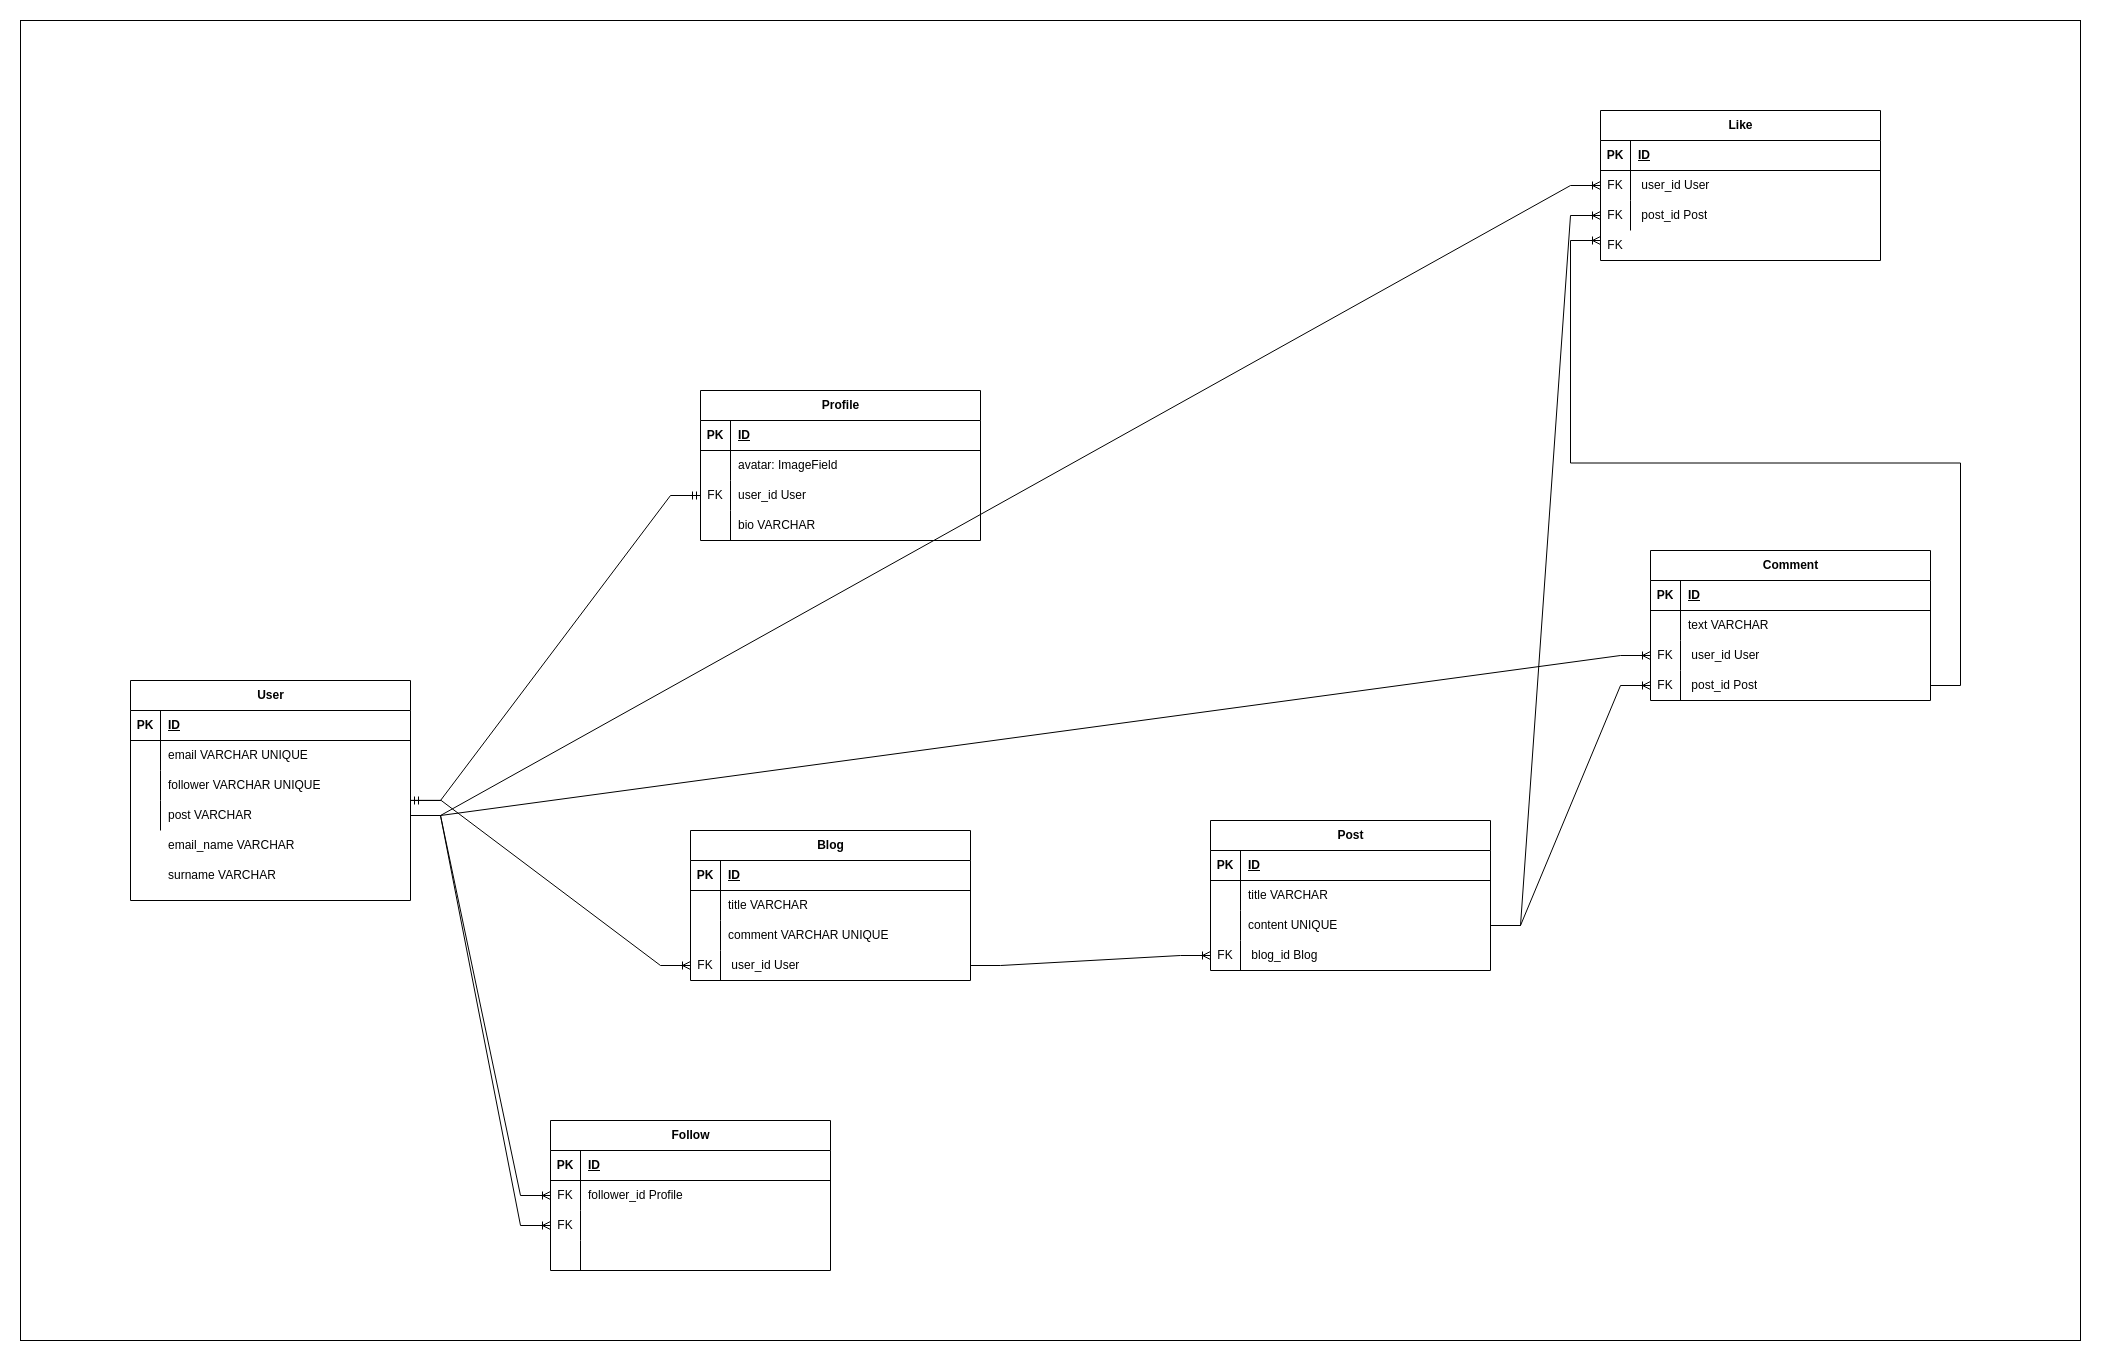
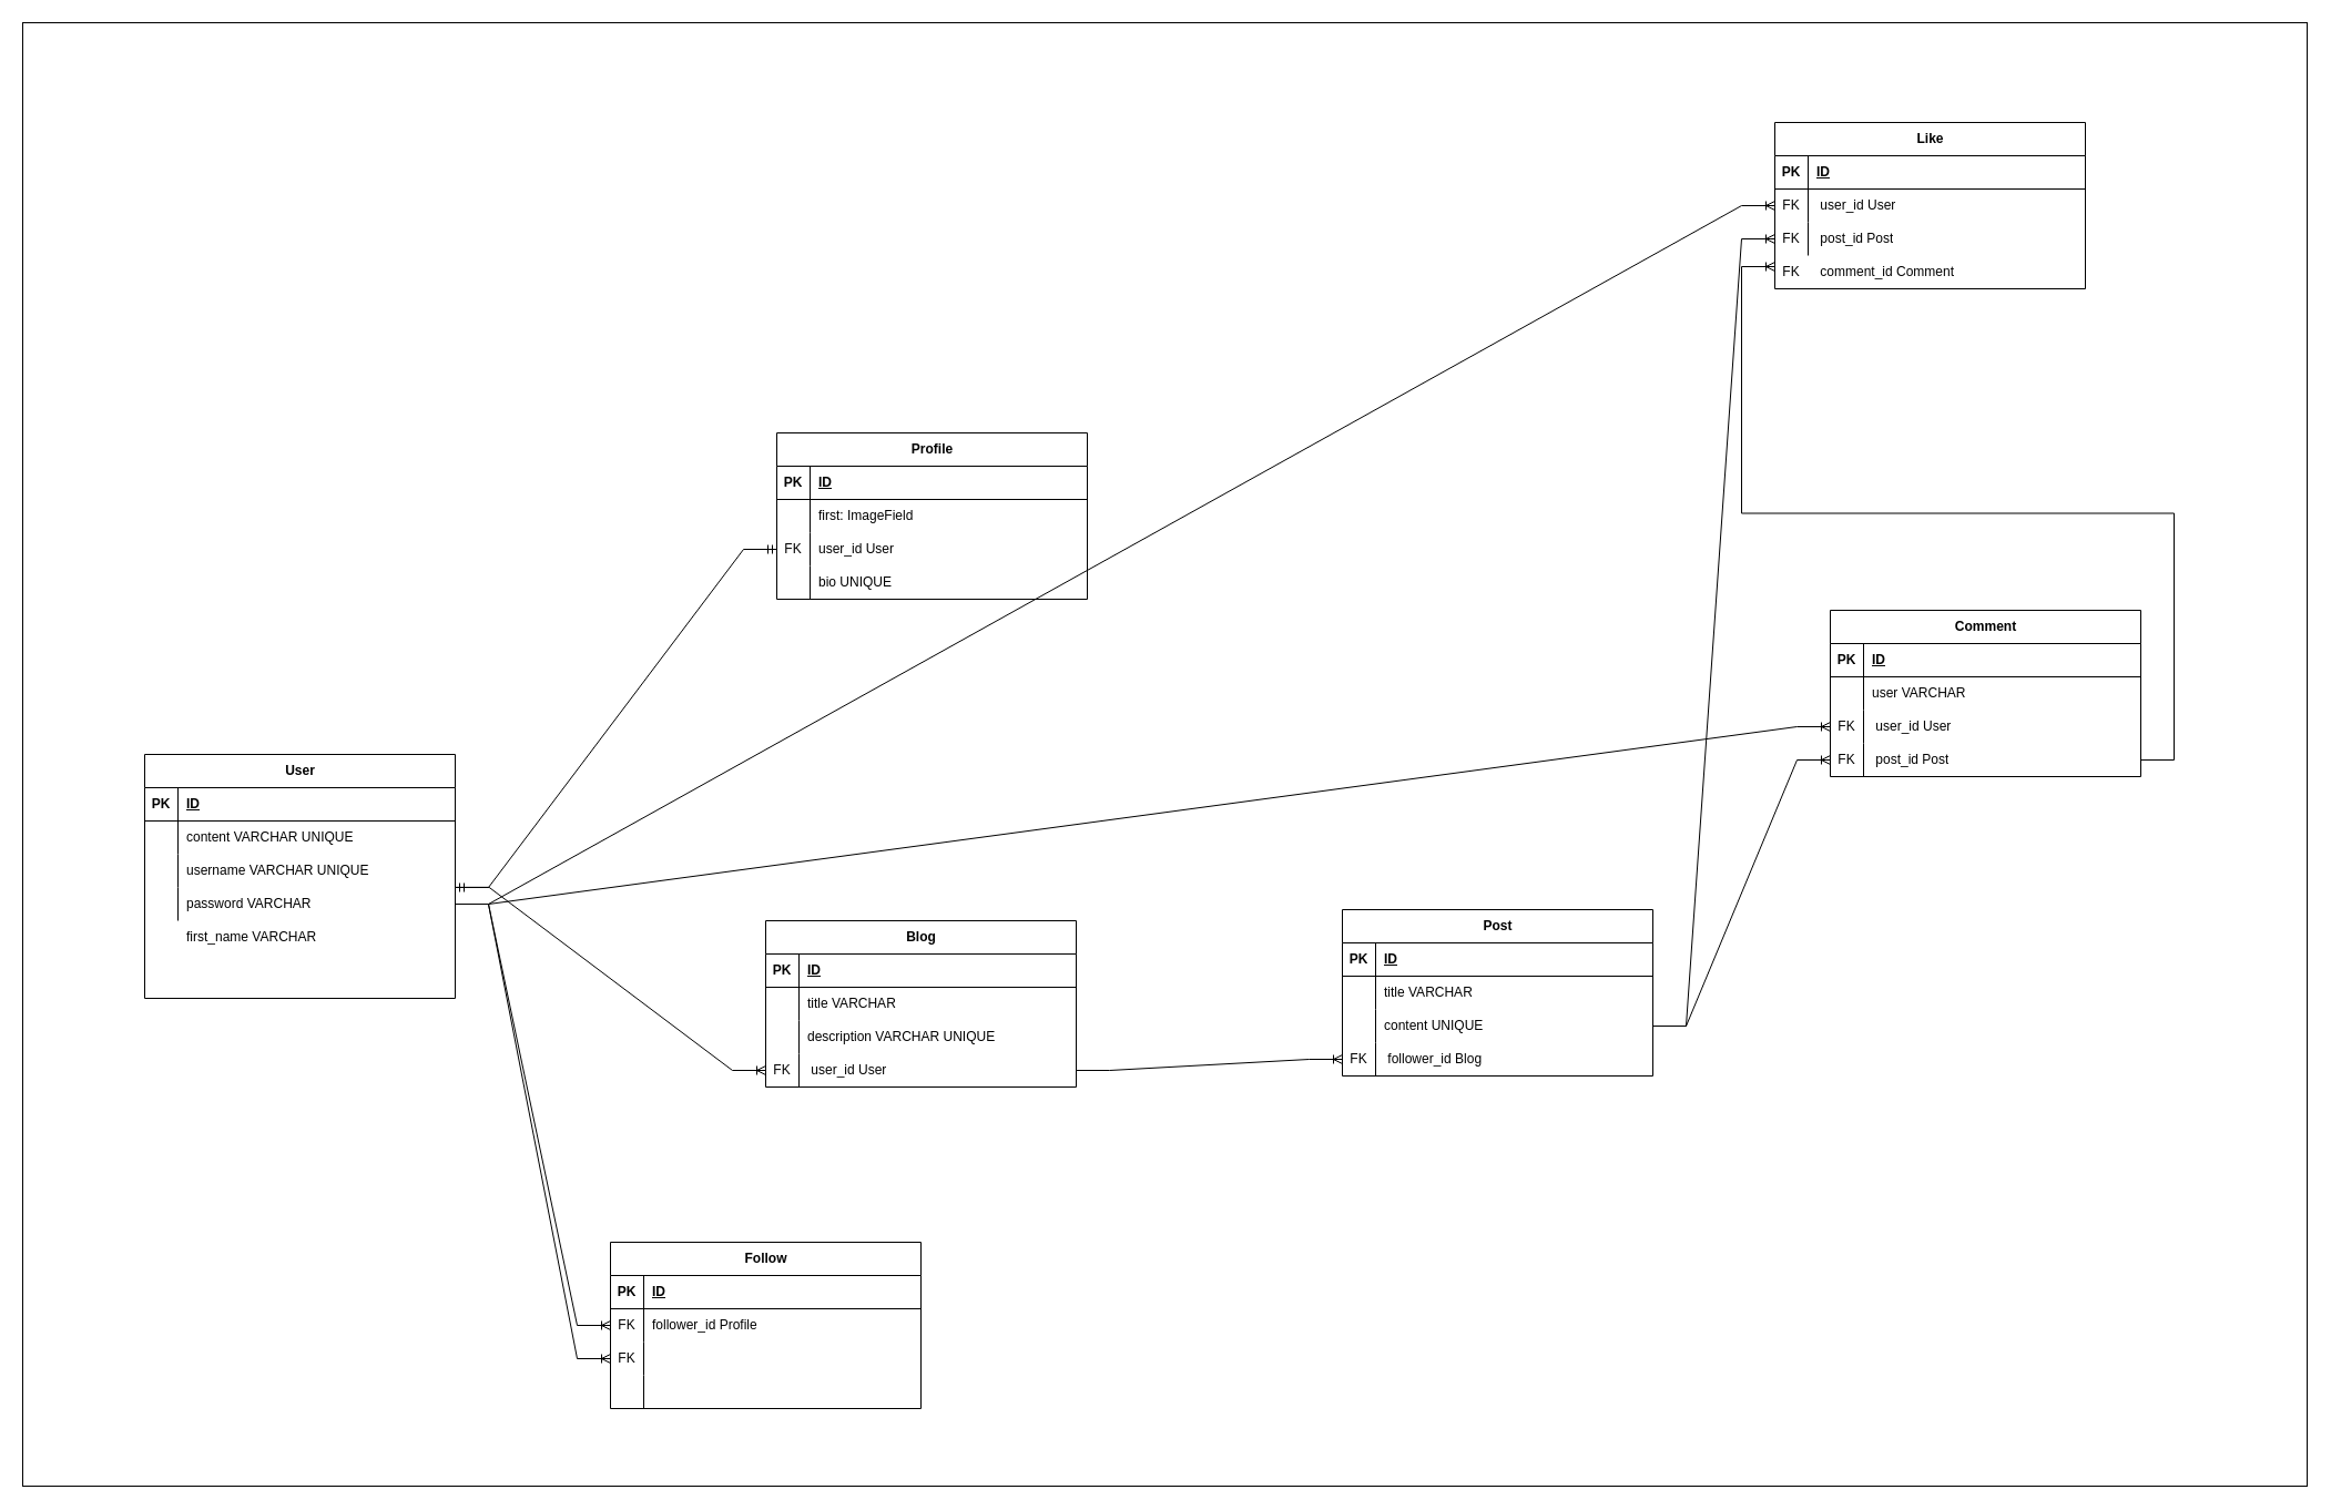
+ <mxCell id="103" value="&amp;nbsp;comment_id Comment" style="shape=partialRectangle;connectable=0;fillColor=none;top=0;left=0;bottom=0;right=0;align=left;spacingLeft=6;overflow=hidden;whiteSpace=wrap;html=1;" vertex="1" parent="1"><mxGeometry x="1630" y="230" width="250" height="30" as="geometry"><mxRectangle width="250" height="30" as="alternateBounds" /></mxGeometry></mxCell>
- <mxCell id="38" value="avatar: ImageField" style="shape=partialRectangle;connectable=0;fillColor=none;top=0;left=0;bottom=0;right=0;align=left;spacingLeft=6;overflow=hidden;whiteSpace=wrap;html=1;" vertex="1" parent="36"><mxGeometry x="30" width="250" height="30" as="geometry"><mxRectangle width="250" height="30" as="alternateBounds" /></mxGeometry></mxCell>
+ <mxCell id="38" value="first: ImageField" style="shape=partialRectangle;connectable=0;fillColor=none;top=0;left=0;bottom=0;right=0;align=left;spacingLeft=6;overflow=hidden;whiteSpace=wrap;html=1;" vertex="1" parent="36"><mxGeometry x="30" width="250" height="30" as="geometry"><mxRectangle width="250" height="30" as="alternateBounds" /></mxGeometry></mxCell>
- <mxCell id="44" value="bio VARCHAR" style="shape=partialRectangle;connectable=0;fillColor=none;top=0;left=0;bottom=0;right=0;align=left;spacingLeft=6;overflow=hidden;whiteSpace=wrap;html=1;" vertex="1" parent="42"><mxGeometry x="30" width="250" height="30" as="geometry"><mxRectangle width="250" height="30" as="alternateBounds" /></mxGeometry></mxCell>
+ <mxCell id="44" value="bio UNIQUE" style="shape=partialRectangle;connectable=0;fillColor=none;top=0;left=0;bottom=0;right=0;align=left;spacingLeft=6;overflow=hidden;whiteSpace=wrap;html=1;" vertex="1" parent="42"><mxGeometry x="30" width="250" height="30" as="geometry"><mxRectangle width="250" height="30" as="alternateBounds" /></mxGeometry></mxCell>
- <mxCell id="82" value="text VARCHAR" style="shape=partialRectangle;connectable=0;fillColor=none;top=0;left=0;bottom=0;right=0;align=left;spacingLeft=6;overflow=hidden;whiteSpace=wrap;html=1;" vertex="1" parent="80"><mxGeometry x="30" width="250" height="30" as="geometry"><mxRectangle width="250" height="30" as="alternateBounds" /></mxGeometry></mxCell>
+ <mxCell id="82" value="user VARCHAR" style="shape=partialRectangle;connectable=0;fillColor=none;top=0;left=0;bottom=0;right=0;align=left;spacingLeft=6;overflow=hidden;whiteSpace=wrap;html=1;" vertex="1" parent="80"><mxGeometry x="30" width="250" height="30" as="geometry"><mxRectangle width="250" height="30" as="alternateBounds" /></mxGeometry></mxCell>
- <mxCell id="9" value="email VARCHAR UNIQUE" style="shape=partialRectangle;connectable=0;fillColor=none;top=0;left=0;bottom=0;right=0;align=left;spacingLeft=6;overflow=hidden;whiteSpace=wrap;html=1;" vertex="1" parent="7"><mxGeometry x="30" width="250" height="30" as="geometry"><mxRectangle width="250" height="30" as="alternateBounds" /></mxGeometry></mxCell>
+ <mxCell id="9" value="content VARCHAR UNIQUE" style="shape=partialRectangle;connectable=0;fillColor=none;top=0;left=0;bottom=0;right=0;align=left;spacingLeft=6;overflow=hidden;whiteSpace=wrap;html=1;" vertex="1" parent="7"><mxGeometry x="30" width="250" height="30" as="geometry"><mxRectangle width="250" height="30" as="alternateBounds" /></mxGeometry></mxCell>
- <mxCell id="12" value="follower VARCHAR UNIQUE" style="shape=partialRectangle;connectable=0;fillColor=none;top=0;left=0;bottom=0;right=0;align=left;spacingLeft=6;overflow=hidden;whiteSpace=wrap;html=1;" vertex="1" parent="10"><mxGeometry x="30" width="250" height="30" as="geometry"><mxRectangle width="250" height="30" as="alternateBounds" /></mxGeometry></mxCell>
+ <mxCell id="12" value="username VARCHAR UNIQUE" style="shape=partialRectangle;connectable=0;fillColor=none;top=0;left=0;bottom=0;right=0;align=left;spacingLeft=6;overflow=hidden;whiteSpace=wrap;html=1;" vertex="1" parent="10"><mxGeometry x="30" width="250" height="30" as="geometry"><mxRectangle width="250" height="30" as="alternateBounds" /></mxGeometry></mxCell>
- <mxCell id="15" value="post VARCHAR" style="shape=partialRectangle;connectable=0;fillColor=none;top=0;left=0;bottom=0;right=0;align=left;spacingLeft=6;overflow=hidden;whiteSpace=wrap;html=1;" vertex="1" parent="13"><mxGeometry x="30" width="250" height="30" as="geometry"><mxRectangle width="250" height="30" as="alternateBounds" /></mxGeometry></mxCell>
+ <mxCell id="15" value="password VARCHAR" style="shape=partialRectangle;connectable=0;fillColor=none;top=0;left=0;bottom=0;right=0;align=left;spacingLeft=6;overflow=hidden;whiteSpace=wrap;html=1;" vertex="1" parent="13"><mxGeometry x="30" width="250" height="30" as="geometry"><mxRectangle width="250" height="30" as="alternateBounds" /></mxGeometry></mxCell>
- <mxCell id="16" value="email_name VARCHAR" style="shape=partialRectangle;connectable=0;fillColor=none;top=0;left=0;bottom=0;right=0;align=left;spacingLeft=6;overflow=hidden;whiteSpace=wrap;html=1;" vertex="1" parent="1"><mxGeometry x="160" y="830" width="250" height="30" as="geometry"><mxRectangle width="250" height="30" as="alternateBounds" /></mxGeometry></mxCell>
+ <mxCell id="16" value="first_name VARCHAR" style="shape=partialRectangle;connectable=0;fillColor=none;top=0;left=0;bottom=0;right=0;align=left;spacingLeft=6;overflow=hidden;whiteSpace=wrap;html=1;" vertex="1" parent="1"><mxGeometry x="160" y="830" width="250" height="30" as="geometry"><mxRectangle width="250" height="30" as="alternateBounds" /></mxGeometry></mxCell>
- <mxCell id="17" value="surname VARCHAR" style="shape=partialRectangle;connectable=0;fillColor=none;top=0;left=0;bottom=0;right=0;align=left;spacingLeft=6;overflow=hidden;whiteSpace=wrap;html=1;" vertex="1" parent="1"><mxGeometry x="160" y="860" width="250" height="30" as="geometry"><mxRectangle width="250" height="30" as="alternateBounds" /></mxGeometry></mxCell>
- <mxCell id="27" value="comment VARCHAR UNIQUE" style="shape=partialRectangle;connectable=0;fillColor=none;top=0;left=0;bottom=0;right=0;align=left;spacingLeft=6;overflow=hidden;whiteSpace=wrap;html=1;" vertex="1" parent="25"><mxGeometry x="30" width="250" height="30" as="geometry"><mxRectangle width="250" height="30" as="alternateBounds" /></mxGeometry></mxCell>
+ <mxCell id="27" value="description VARCHAR UNIQUE" style="shape=partialRectangle;connectable=0;fillColor=none;top=0;left=0;bottom=0;right=0;align=left;spacingLeft=6;overflow=hidden;whiteSpace=wrap;html=1;" vertex="1" parent="25"><mxGeometry x="30" width="250" height="30" as="geometry"><mxRectangle width="250" height="30" as="alternateBounds" /></mxGeometry></mxCell>
- <mxCell id="74" value="&amp;nbsp;blog_id Blog" style="shape=partialRectangle;connectable=0;fillColor=none;top=0;left=0;bottom=0;right=0;align=left;spacingLeft=6;overflow=hidden;whiteSpace=wrap;html=1;" vertex="1" parent="72"><mxGeometry x="30" width="250" height="30" as="geometry"><mxRectangle width="250" height="30" as="alternateBounds" /></mxGeometry></mxCell>
+ <mxCell id="74" value="&amp;nbsp;follower_id Blog" style="shape=partialRectangle;connectable=0;fillColor=none;top=0;left=0;bottom=0;right=0;align=left;spacingLeft=6;overflow=hidden;whiteSpace=wrap;html=1;" vertex="1" parent="72"><mxGeometry x="30" width="250" height="30" as="geometry"><mxRectangle width="250" height="30" as="alternateBounds" /></mxGeometry></mxCell>
